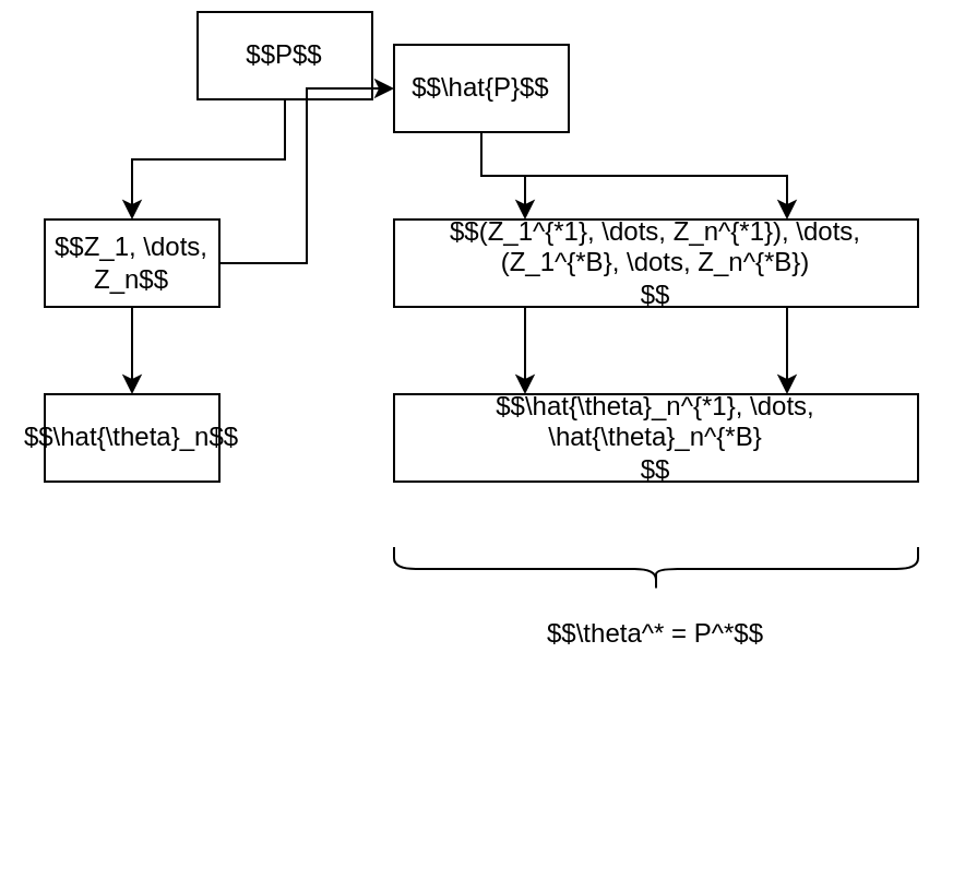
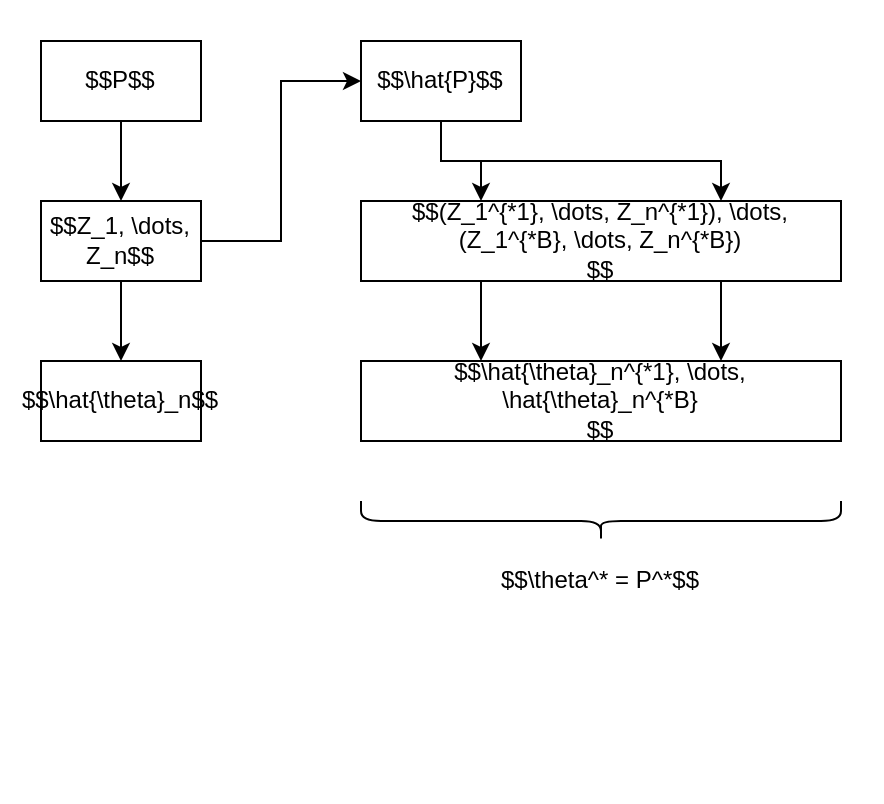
- <mxCell id="3" value="$$P$$" style="rounded=0;whiteSpace=wrap;html=1;" parent="1" vertex="1"><mxGeometry x="90" y="5" width="80" height="40" as="geometry" /></mxCell>
+ <mxCell id="3" value="$$P$$" style="rounded=0;whiteSpace=wrap;html=1;" parent="1" vertex="1"><mxGeometry x="20" y="20" width="80" height="40" as="geometry" /></mxCell>
